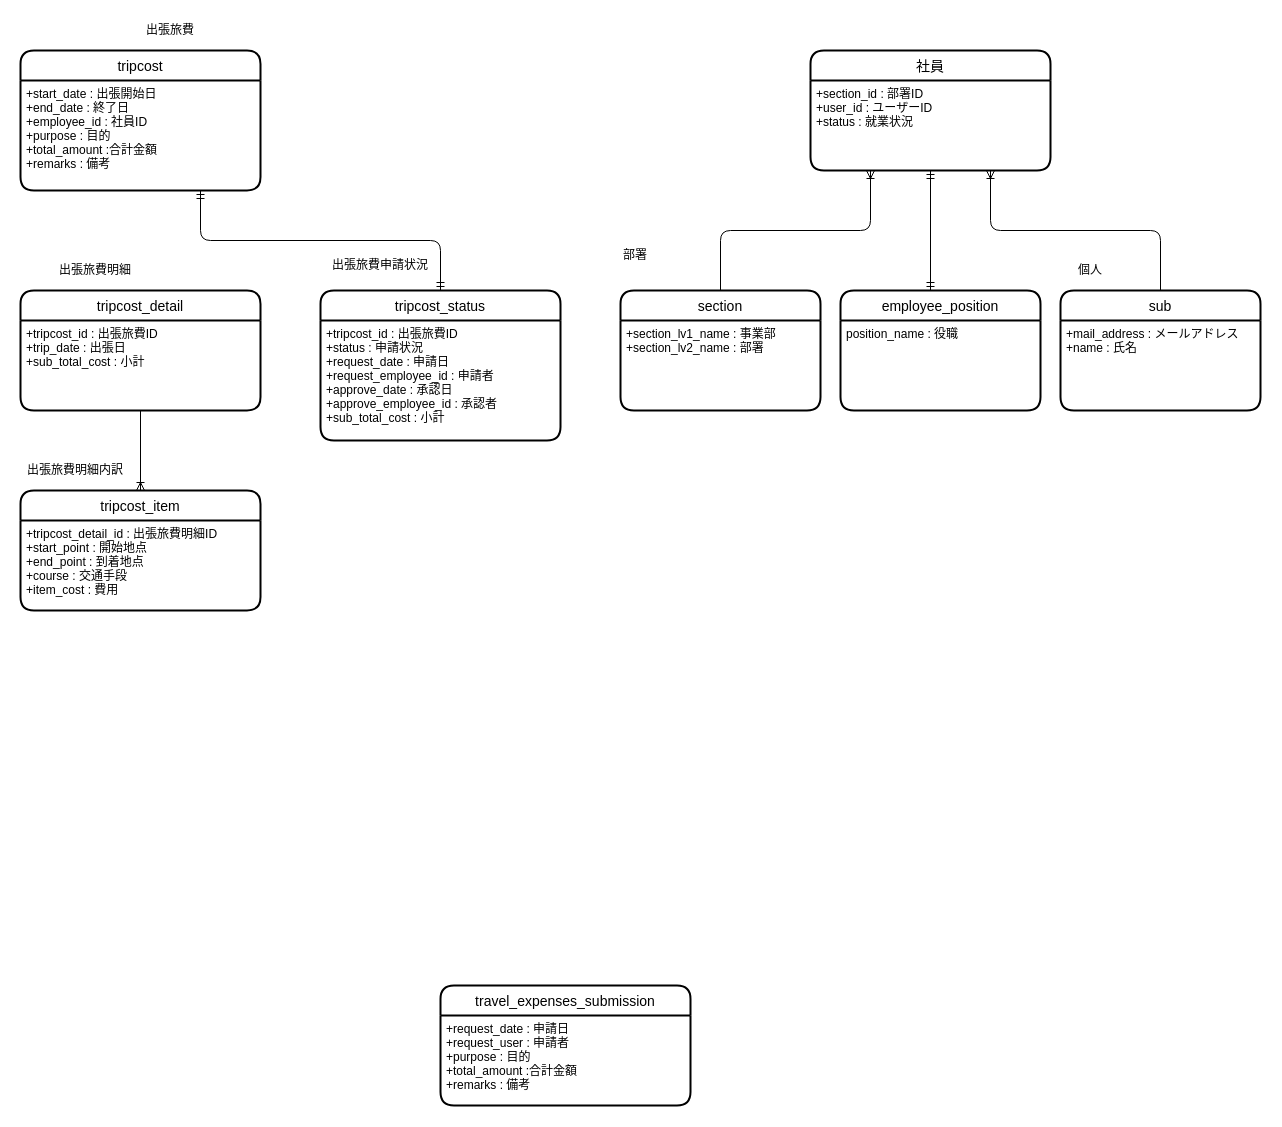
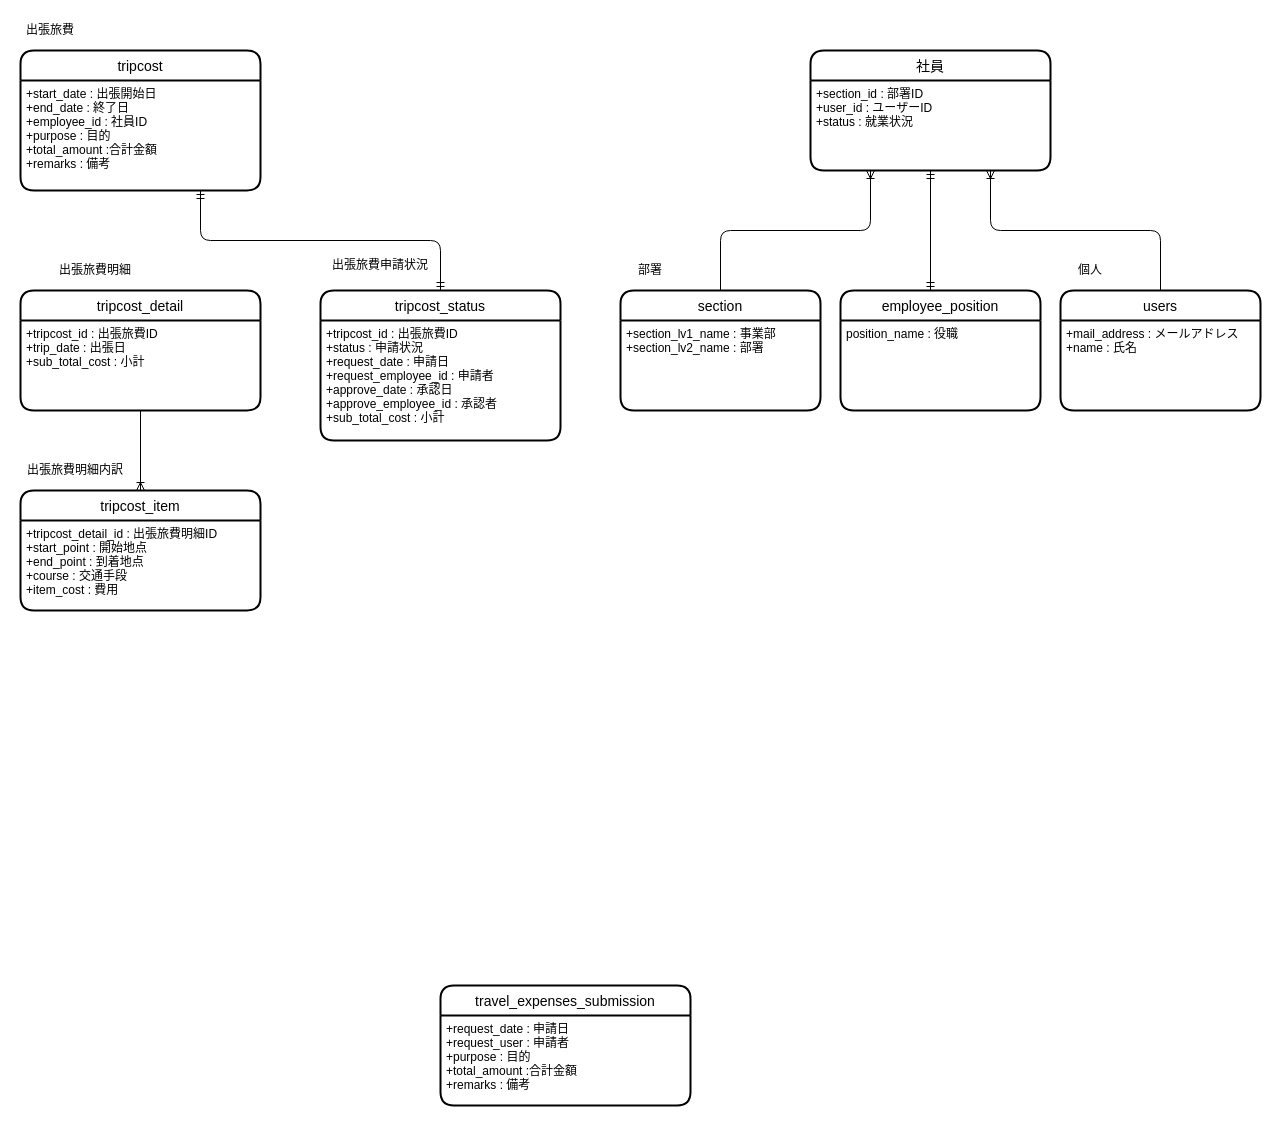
- <mxCell id="4" value="出張旅費" style="text;html=1;strokeColor=none;fillColor=none;align=center;verticalAlign=middle;whiteSpace=wrap;rounded=0;" parent="1" vertex="1"><mxGeometry x="140" y="20" width="60" height="20" as="geometry" /></mxCell>
+ <mxCell id="4" value="出張旅費" style="text;html=1;strokeColor=none;fillColor=none;align=center;verticalAlign=middle;whiteSpace=wrap;rounded=0;" parent="1" vertex="1"><mxGeometry x="20" y="20" width="60" height="20" as="geometry" /></mxCell>
- <mxCell id="18" value="部署" style="text;html=1;strokeColor=none;fillColor=none;align=center;verticalAlign=middle;whiteSpace=wrap;rounded=0;" parent="1" vertex="1"><mxGeometry x="605" y="245" width="60" height="20" as="geometry" /></mxCell>
+ <mxCell id="18" value="部署" style="text;html=1;strokeColor=none;fillColor=none;align=center;verticalAlign=middle;whiteSpace=wrap;rounded=0;" parent="1" vertex="1"><mxGeometry x="620" y="260" width="60" height="20" as="geometry" /></mxCell>
- <mxCell id="28" value="sub" style="swimlane;childLayout=stackLayout;horizontal=1;startSize=30;horizontalStack=0;rounded=1;fontSize=14;fontStyle=0;strokeWidth=2;resizeParent=0;resizeLast=1;shadow=0;dashed=0;align=center;" parent="1" vertex="1"><mxGeometry x="1060" y="290" width="200" height="120" as="geometry" /></mxCell>
+ <mxCell id="28" value="users" style="swimlane;childLayout=stackLayout;horizontal=1;startSize=30;horizontalStack=0;rounded=1;fontSize=14;fontStyle=0;strokeWidth=2;resizeParent=0;resizeLast=1;shadow=0;dashed=0;align=center;" parent="1" vertex="1"><mxGeometry x="1060" y="290" width="200" height="120" as="geometry" /></mxCell>
